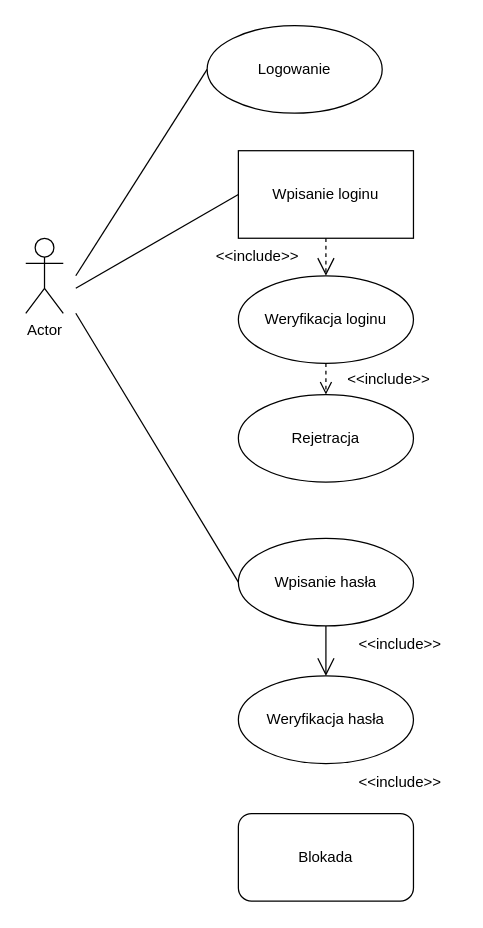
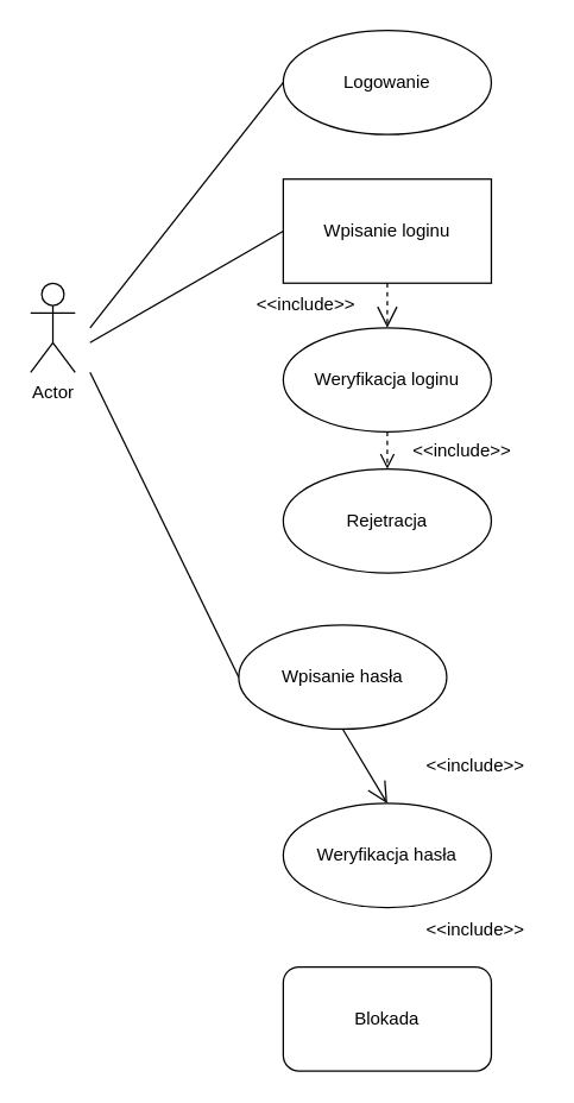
- <mxCell id="3" value="Logowanie" style="ellipse;whiteSpace=wrap;html=1;" vertex="1" parent="1"><mxGeometry x="165" y="20" width="140" height="70" as="geometry" /></mxCell>
+ <mxCell id="3" value="Logowanie" style="ellipse;whiteSpace=wrap;html=1;" vertex="1" parent="1"><mxGeometry x="190" y="20" width="140" height="70" as="geometry" /></mxCell>
- <mxCell id="6" value="Wpisanie hasła" style="ellipse;whiteSpace=wrap;html=1;" vertex="1" parent="1"><mxGeometry x="190" y="430" width="140" height="70" as="geometry" /></mxCell>
+ <mxCell id="6" value="Wpisanie hasła" style="ellipse;whiteSpace=wrap;html=1;" vertex="1" parent="1"><mxGeometry x="160" y="420" width="140" height="70" as="geometry" /></mxCell>
